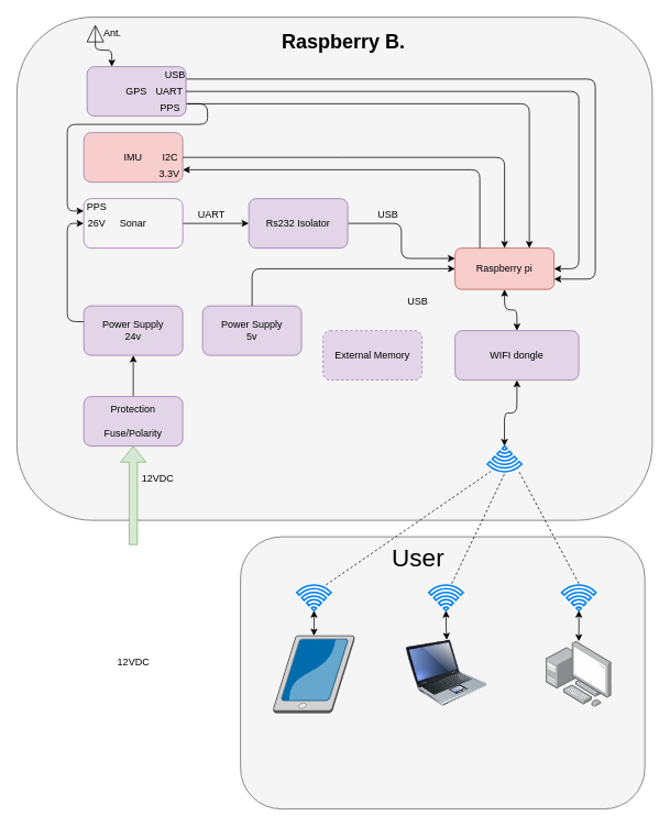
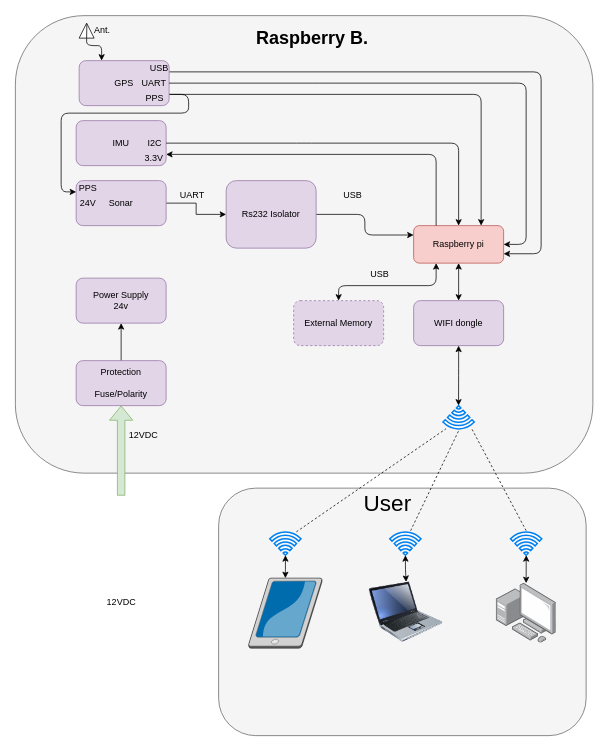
- <mxCell id="10" value="IMU" style="rounded=1;whiteSpace=wrap;html=1;fillColor=#f8cecc;strokeColor=#9673a6;" parent="1" vertex="1"><mxGeometry x="101" y="160" width="120" height="60" as="geometry" /></mxCell>
+ <mxCell id="10" value="IMU" style="rounded=1;whiteSpace=wrap;html=1;fillColor=#e1d5e7;strokeColor=#9673a6;" parent="1" vertex="1"><mxGeometry x="101" y="160" width="120" height="60" as="geometry" /></mxCell>
- <mxCell id="24" value="26V" style="text;html=1;strokeColor=none;fillColor=none;align=center;verticalAlign=middle;whiteSpace=wrap;rounded=0;" parent="1" vertex="1"><mxGeometry x="97" y="260" width="40" height="20" as="geometry" /></mxCell>
+ <mxCell id="24" value="24V" style="text;html=1;strokeColor=none;fillColor=none;align=center;verticalAlign=middle;whiteSpace=wrap;rounded=0;" parent="1" vertex="1"><mxGeometry x="97" y="260" width="40" height="20" as="geometry" /></mxCell>
- <mxCell id="9" value="Sonar" style="rounded=1;whiteSpace=wrap;html=1;fillColor=#f5f5f5;strokeColor=#9673a6;" parent="1" vertex="1"><mxGeometry x="101" y="240" width="120" height="60" as="geometry" /></mxCell>
+ <mxCell id="9" value="Sonar" style="rounded=1;whiteSpace=wrap;html=1;fillColor=#e1d5e7;strokeColor=#9673a6;" parent="1" vertex="1"><mxGeometry x="101" y="240" width="120" height="60" as="geometry" /></mxCell>
- <mxCell id="30" value="Rs232 Isolator" style="rounded=1;whiteSpace=wrap;html=1;fillColor=#e1d5e7;strokeColor=#9673a6;" parent="1" vertex="1"><mxGeometry x="301" y="240" width="120" height="60" as="geometry" /></mxCell>
+ <mxCell id="30" value="Rs232 Isolator" style="rounded=1;whiteSpace=wrap;html=1;fillColor=#e1d5e7;strokeColor=#9673a6;" parent="1" vertex="1"><mxGeometry x="301" y="240" width="120" height="90" as="geometry" /></mxCell>
- <mxCell id="18" value="" style="endArrow=classic;html=1;exitX=0.5;exitY=0;exitDx=0;exitDy=0;entryX=0;entryY=0.5;entryDx=0;entryDy=0;" parent="1" source="7" target="5" edge="1"><mxGeometry width="50" height="50" relative="1" as="geometry"><mxPoint x="361" y="350" as="sourcePoint" /><mxPoint x="411" y="300" as="targetPoint" /><Array as="points"><mxPoint x="305" y="325" /></Array></mxGeometry></mxCell>
+ <mxCell id="17" value="" style="endArrow=classic;startArrow=classic;html=1;entryX=0.25;entryY=1;entryDx=0;entryDy=0;exitX=0.5;exitY=0;exitDx=0;exitDy=0;" parent="1" source="6" target="5" edge="1"><mxGeometry width="50" height="50" relative="1" as="geometry"><mxPoint x="361" y="350" as="sourcePoint" /><mxPoint x="411" y="300" as="targetPoint" /><Array as="points"><mxPoint x="451" y="380" /><mxPoint x="581" y="380" /></Array></mxGeometry></mxCell>
- <mxCell id="19" value="" style="endArrow=classic;html=1;exitX=0.013;exitY=0.321;exitDx=0;exitDy=0;entryX=0;entryY=0.5;entryDx=0;entryDy=0;exitPerimeter=0;" parent="1" source="39" target="9" edge="1"><mxGeometry width="50" height="50" relative="1" as="geometry"><mxPoint x="361" y="350" as="sourcePoint" /><mxPoint x="411" y="300" as="targetPoint" /><Array as="points"><mxPoint x="81" y="389" /><mxPoint x="81" y="270" /></Array></mxGeometry></mxCell>
- <mxCell id="7" value="Power Supply&lt;br&gt;5v" style="rounded=1;whiteSpace=wrap;html=1;fillColor=#e1d5e7;strokeColor=#9673a6;" parent="1" vertex="1"><mxGeometry x="245" y="370" width="120" height="60" as="geometry" /></mxCell>
- <mxCell id="49" value="WIFI dongle" style="rounded=1;whiteSpace=wrap;html=1;fillColor=#e1d5e7;strokeColor=#9673a6;" vertex="1" parent="1"><mxGeometry x="551" y="400" width="150" height="60" as="geometry" /></mxCell>
+ <mxCell id="49" value="WIFI dongle" style="rounded=1;whiteSpace=wrap;html=1;fillColor=#e1d5e7;strokeColor=#9673a6;" vertex="1" parent="1"><mxGeometry x="551" y="400" width="120" height="60" as="geometry" /></mxCell>
- <mxCell id="47" value="&lt;font style=&quot;font-size: 30px&quot;&gt;User&lt;/font&gt;" style="text;html=1;strokeColor=none;fillColor=none;align=center;verticalAlign=middle;whiteSpace=wrap;rounded=0;" vertex="1" parent="1"><mxGeometry x="429.5" y="660" width="153" height="30" as="geometry" /></mxCell>
+ <mxCell id="47" value="&lt;font style=&quot;font-size: 30px&quot;&gt;User&lt;/font&gt;" style="text;html=1;strokeColor=none;fillColor=none;align=center;verticalAlign=middle;whiteSpace=wrap;rounded=0;" vertex="1" parent="1"><mxGeometry x="439.5" y="655" width="153" height="30" as="geometry" /></mxCell>
